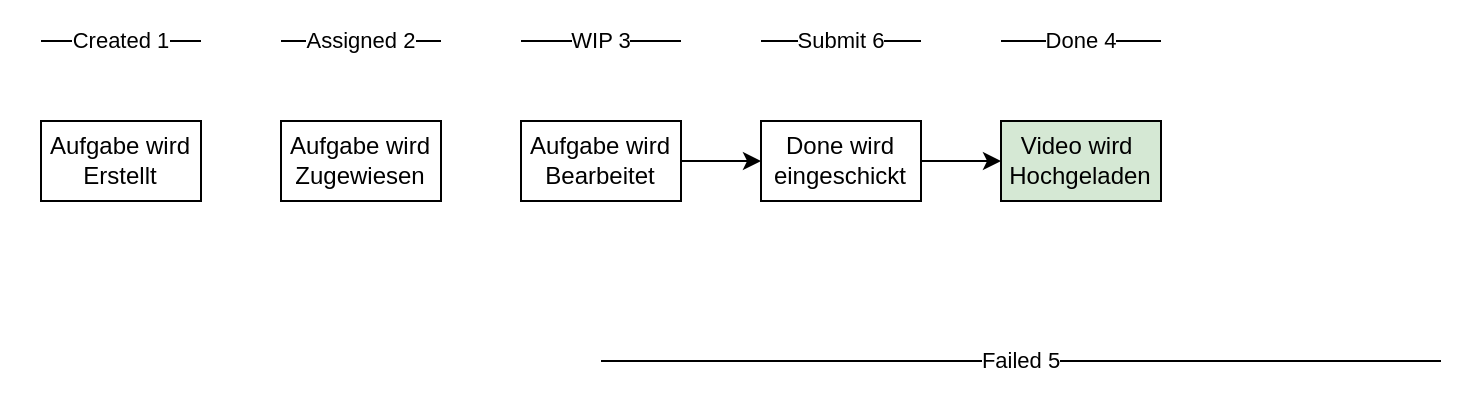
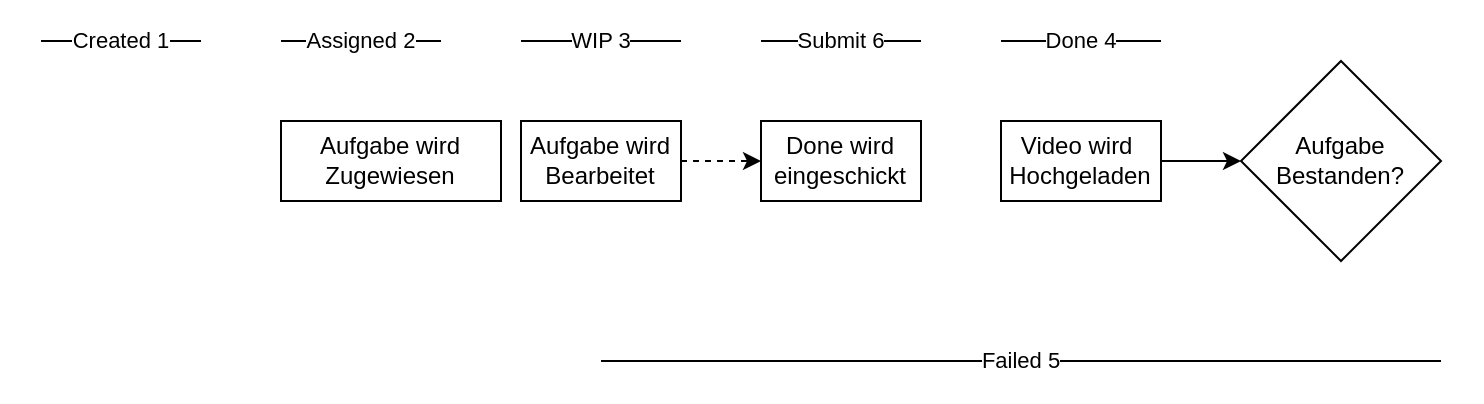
- <mxCell id="2" value="Aufgabe wird Erstellt" style="rounded=0;whiteSpace=wrap;html=1;" parent="1" vertex="1"><mxGeometry x="20" y="60" width="80" height="40" as="geometry" /></mxCell>
- <mxCell id="3" value="Aufgabe wird Zugewiesen" style="rounded=0;whiteSpace=wrap;html=1;" parent="1" vertex="1"><mxGeometry x="140" y="60" width="80" height="40" as="geometry" /></mxCell>
+ <mxCell id="3" value="Aufgabe wird Zugewiesen" style="rounded=0;whiteSpace=wrap;html=1;" parent="1" vertex="1"><mxGeometry x="140" y="60" width="110" height="40" as="geometry" /></mxCell>
- <mxCell id="4" style="edgeStyle=none;html=1;exitX=1;exitY=0.5;exitDx=0;exitDy=0;entryX=0;entryY=0.5;entryDx=0;entryDy=0;" parent="1" source="5" target="7" edge="1"><mxGeometry relative="1" as="geometry" /></mxCell>
+ <mxCell id="4" style="edgeStyle=none;html=1;exitX=1;exitY=0.5;exitDx=0;exitDy=0;entryX=0;entryY=0.5;entryDx=0;entryDy=0;dashed=1;" parent="1" source="5" target="7" edge="1"><mxGeometry relative="1" as="geometry" /></mxCell>
- <mxCell id="6" style="edgeStyle=none;html=1;exitX=1;exitY=0.5;exitDx=0;exitDy=0;entryX=0;entryY=0.5;entryDx=0;entryDy=0;" parent="1" source="7" target="9" edge="1"><mxGeometry relative="1" as="geometry" /></mxCell>
- <mxCell id="9" value="Video wird&amp;nbsp; Hochgeladen" style="rounded=0;whiteSpace=wrap;html=1;fillColor=#d5e8d4;" parent="1" vertex="1"><mxGeometry x="500" y="60" width="80" height="40" as="geometry" /></mxCell>
+ <mxCell id="9" value="Video wird&amp;nbsp; Hochgeladen" style="rounded=0;whiteSpace=wrap;html=1;" parent="1" vertex="1"><mxGeometry x="500" y="60" width="80" height="40" as="geometry" /></mxCell>
+ <mxCell id="8" style="edgeStyle=none;html=1;exitX=1;exitY=0.5;exitDx=0;exitDy=0;entryX=0;entryY=0.5;entryDx=0;entryDy=0;" parent="1" source="9" target="10" edge="1"><mxGeometry relative="1" as="geometry" /></mxCell>
+ <mxCell id="10" value="Aufgabe Bestanden?" style="rhombus;whiteSpace=wrap;html=1;" parent="1" vertex="1"><mxGeometry x="620" y="30" width="100" height="100" as="geometry" /></mxCell>
